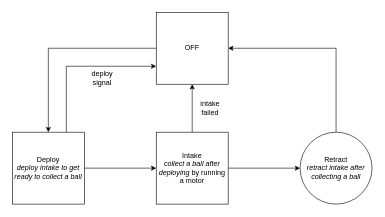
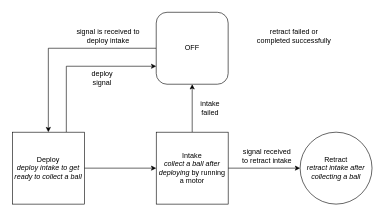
+ <mxCell id="12" value="signal is received to deploy intake" style="text;html=1;strokeColor=none;fillColor=none;align=center;verticalAlign=middle;whiteSpace=wrap;rounded=0;" vertex="1" parent="1"><mxGeometry x="120" y="50" width="120" height="20" as="geometry" /></mxCell>
+ <mxCell id="15" value="retract failed or completed successfully" style="text;html=1;strokeColor=none;fillColor=none;align=center;verticalAlign=middle;whiteSpace=wrap;rounded=0;" vertex="1" parent="1"><mxGeometry x="420" y="50" width="140" height="20" as="geometry" /></mxCell>
- <mxCell id="3" value="OFF" style="rounded=0;whiteSpace=wrap;html=1;" vertex="1" parent="1"><mxGeometry x="260" y="20" width="120" height="120" as="geometry" /></mxCell>
+ <mxCell id="3" value="OFF" style="whiteSpace=wrap;html=1;rounded=1;" vertex="1" parent="1"><mxGeometry x="260" y="20" width="120" height="120" as="geometry" /></mxCell>
- <mxCell id="10" style="edgeStyle=orthogonalEdgeStyle;rounded=0;orthogonalLoop=1;jettySize=auto;html=1;exitX=0.5;exitY=0;exitDx=0;exitDy=0;entryX=1;entryY=0.5;entryDx=0;entryDy=0;" edge="1" parent="1" source="11" target="3"><mxGeometry relative="1" as="geometry" /></mxCell>
+ <mxCell id="16" value="signal received to retract intake" style="text;html=1;strokeColor=none;fillColor=none;align=center;verticalAlign=middle;whiteSpace=wrap;rounded=0;" vertex="1" parent="1"><mxGeometry x="400" y="250" width="90" height="20" as="geometry" /></mxCell>
